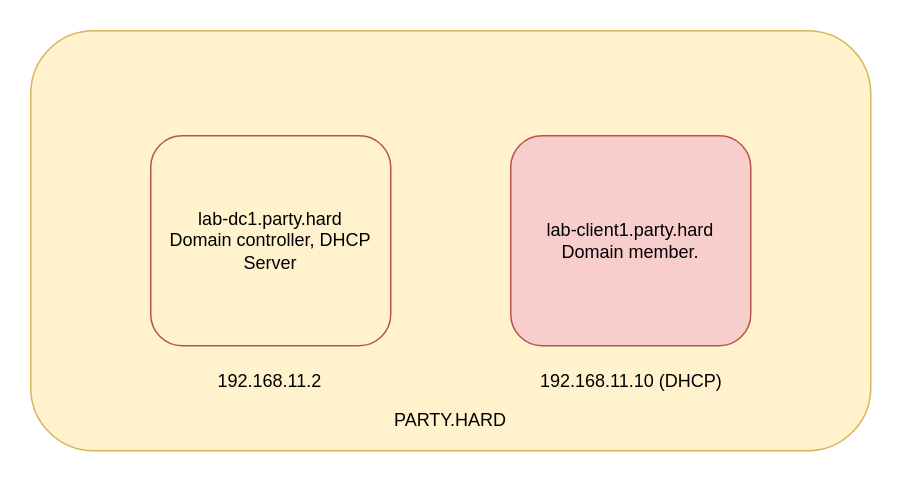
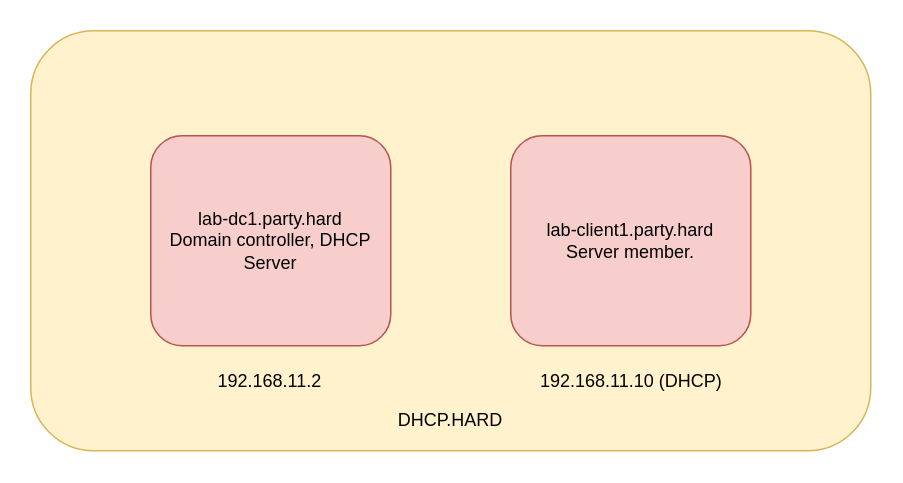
- <mxCell id="4" value="lab-dc1.party.hard&lt;br&gt;Domain controller, DHCP Server" style="rounded=1;whiteSpace=wrap;html=1;fillColor=#fff2cc;strokeColor=#b85450;" parent="1" vertex="1"><mxGeometry x="100" y="90" width="160" height="140" as="geometry" /></mxCell>
+ <mxCell id="4" value="lab-dc1.party.hard&lt;br&gt;Domain controller, DHCP Server" style="rounded=1;whiteSpace=wrap;html=1;fillColor=#f8cecc;strokeColor=#b85450;" parent="1" vertex="1"><mxGeometry x="100" y="90" width="160" height="140" as="geometry" /></mxCell>
- <mxCell id="5" value="lab-client1.party.hard&lt;br&gt;Domain member." style="rounded=1;whiteSpace=wrap;html=1;fillColor=#f8cecc;strokeColor=#b85450;" parent="1" vertex="1"><mxGeometry x="340" y="90" width="160" height="140" as="geometry" /></mxCell>
+ <mxCell id="5" value="lab-client1.party.hard&lt;br&gt;Server member." style="rounded=1;whiteSpace=wrap;html=1;fillColor=#f8cecc;strokeColor=#b85450;" parent="1" vertex="1"><mxGeometry x="340" y="90" width="160" height="140" as="geometry" /></mxCell>
- <mxCell id="3" value="PARTY.HARD" style="text;html=1;strokeColor=none;fillColor=none;align=center;verticalAlign=middle;whiteSpace=wrap;rounded=0;" parent="1" vertex="1"><mxGeometry x="280" y="270" width="40" height="20" as="geometry" /></mxCell>
+ <mxCell id="3" value="DHCP.HARD" style="text;html=1;strokeColor=none;fillColor=none;align=center;verticalAlign=middle;whiteSpace=wrap;rounded=0;" parent="1" vertex="1"><mxGeometry x="280" y="270" width="40" height="20" as="geometry" /></mxCell>
